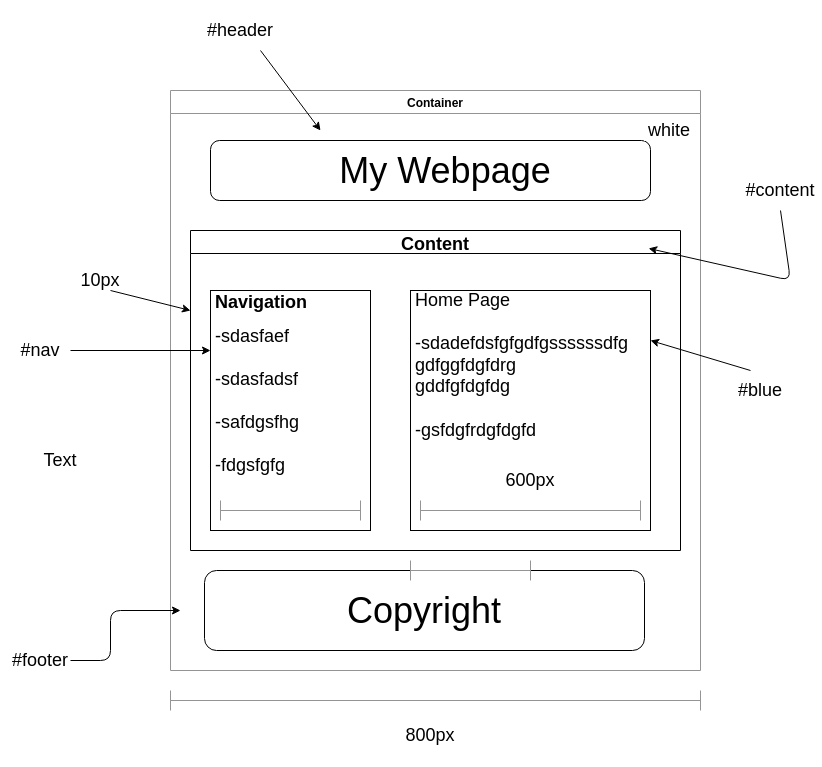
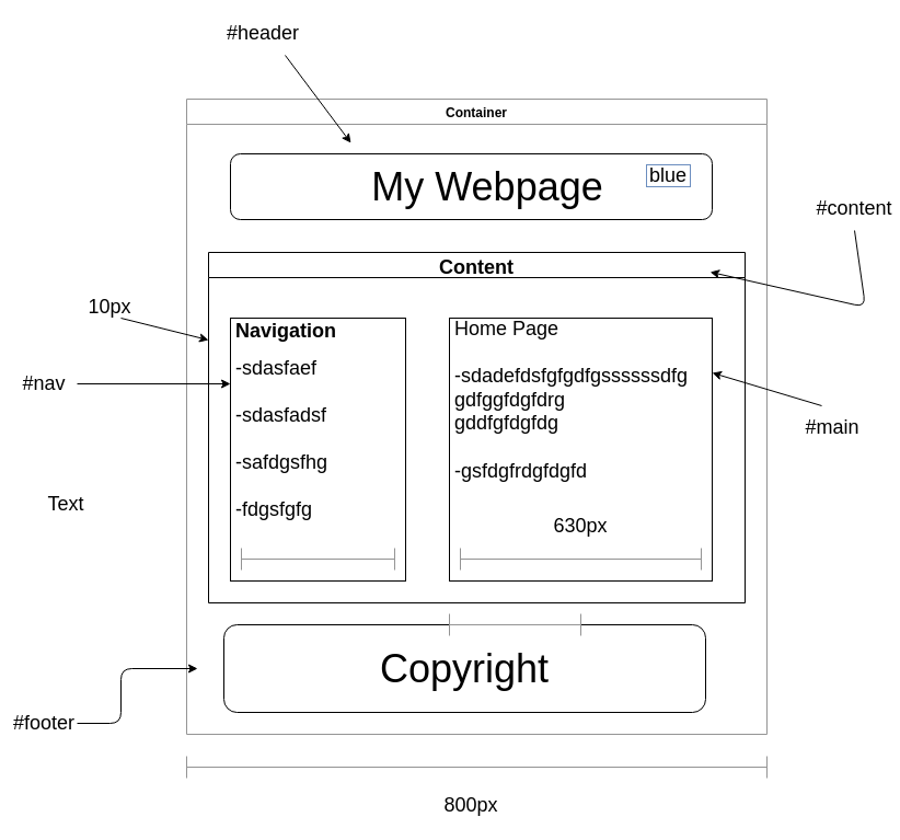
- <mxCell id="14" value="white" style="text;html=1;align=center;verticalAlign=middle;whiteSpace=wrap;rounded=0;fontSize=18;sketch=0;gradientColor=#b3b3b3;strokeColor=#FFFFFF;" vertex="1" parent="2"><mxGeometry x="474" y="30" width="50" height="20" as="geometry" /></mxCell>
+ <mxCell id="15" value="blue" style="text;html=1;strokeColor=#6c8ebf;align=center;verticalAlign=middle;whiteSpace=wrap;rounded=0;sketch=0;fontSize=18;gradientColor=#7ea6e0;" vertex="1" parent="2"><mxGeometry x="420" y="60" width="40" height="20" as="geometry" /></mxCell>
- <mxCell id="26" value="#blue" style="text;html=1;strokeColor=none;fillColor=none;align=center;verticalAlign=middle;whiteSpace=wrap;rounded=0;fontSize=18;" vertex="1" parent="1"><mxGeometry x="740" y="380" width="40" height="20" as="geometry" /></mxCell>
+ <mxCell id="26" value="#main" style="text;html=1;strokeColor=none;fillColor=none;align=center;verticalAlign=middle;whiteSpace=wrap;rounded=0;fontSize=18;" vertex="1" parent="1"><mxGeometry x="740" y="380" width="40" height="20" as="geometry" /></mxCell>
- <mxCell id="12" value="600px" style="text;html=1;strokeColor=none;fillColor=none;align=center;verticalAlign=middle;whiteSpace=wrap;rounded=0;sketch=0;fontSize=18;" vertex="1" parent="11"><mxGeometry x="320" y="240" width="40" height="20" as="geometry" /></mxCell>
+ <mxCell id="12" value="630px" style="text;html=1;strokeColor=none;fillColor=none;align=center;verticalAlign=middle;whiteSpace=wrap;rounded=0;sketch=0;fontSize=18;" vertex="1" parent="11"><mxGeometry x="320" y="240" width="40" height="20" as="geometry" /></mxCell>
